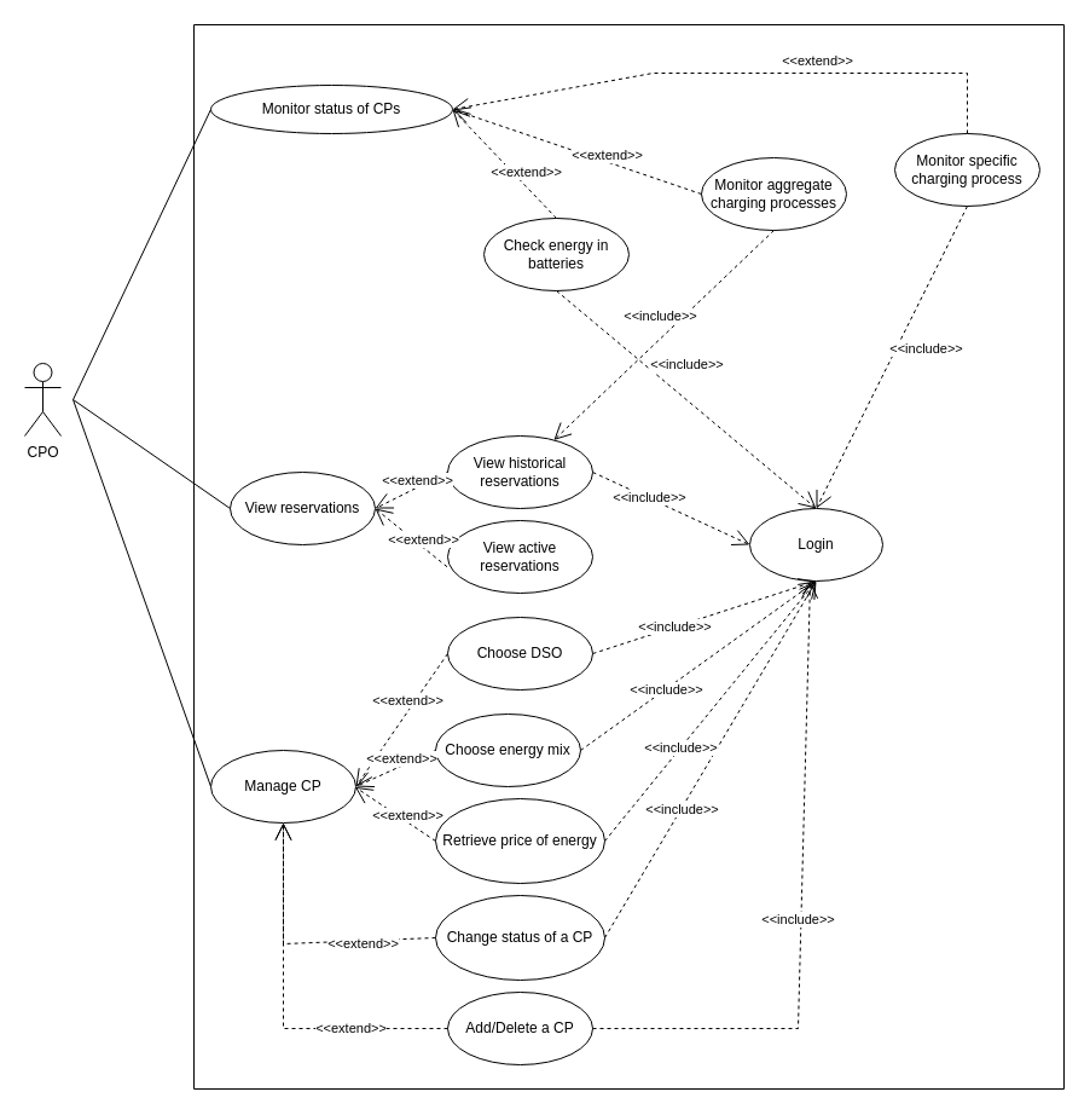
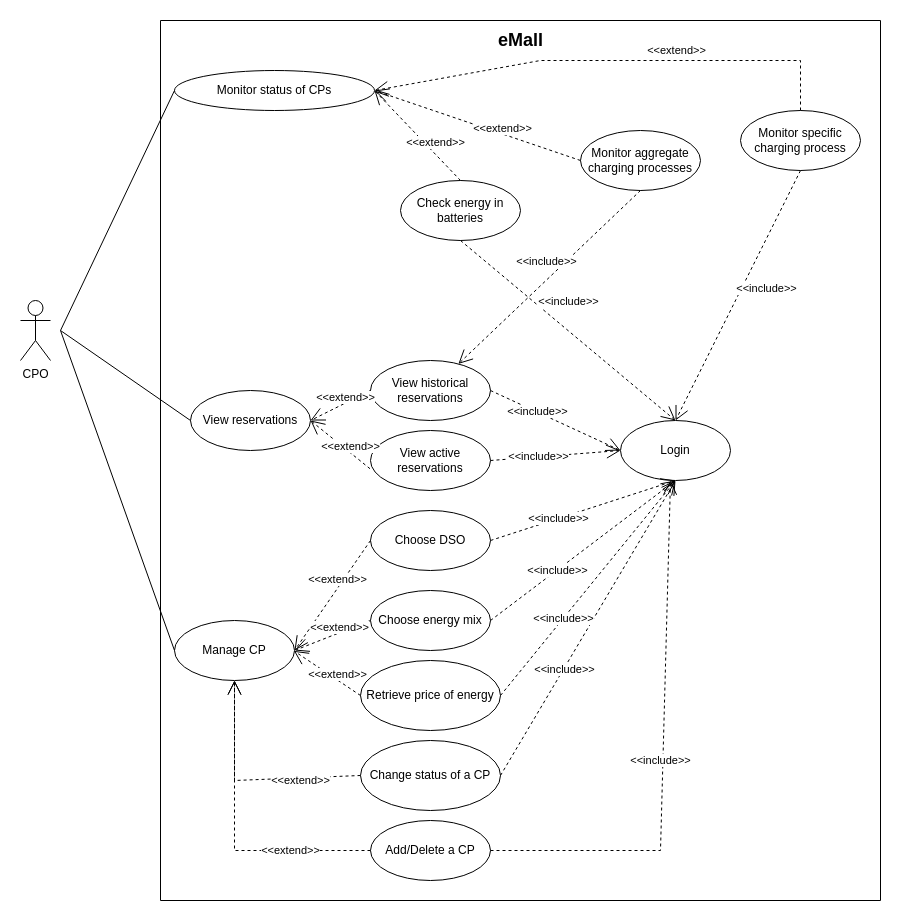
+ <mxCell id="4" value="eMall" style="text;html=1;align=center;verticalAlign=middle;resizable=0;points=[];autosize=1;strokeColor=none;fillColor=none;fontSize=18;fontStyle=1" parent="3" vertex="1"><mxGeometry x="325" width="70" height="40" as="geometry" /></mxCell>
+ <mxCell id="32" value="&amp;lt;&amp;lt;include&amp;gt;&amp;gt;" style="endArrow=open;endSize=12;dashed=1;html=1;rounded=0;exitX=1;exitY=0.5;exitDx=0;exitDy=0;entryX=0;entryY=0.5;entryDx=0;entryDy=0;" parent="3" source="30" target="5" edge="1"><mxGeometry x="-0.283" width="160" relative="1" as="geometry"><mxPoint x="184" y="460" as="sourcePoint" /><mxPoint x="470" y="610" as="targetPoint" /><mxPoint x="1" as="offset" /></mxGeometry></mxCell>
- <mxCell id="23" value="Choose energy mix" style="ellipse;whiteSpace=wrap;html=1;" parent="3" vertex="1"><mxGeometry x="200" y="570" width="120" height="60" as="geometry" /></mxCell>
+ <mxCell id="23" value="Choose energy mix" style="ellipse;whiteSpace=wrap;html=1;" parent="3" vertex="1"><mxGeometry x="210" y="570" width="120" height="60" as="geometry" /></mxCell>
